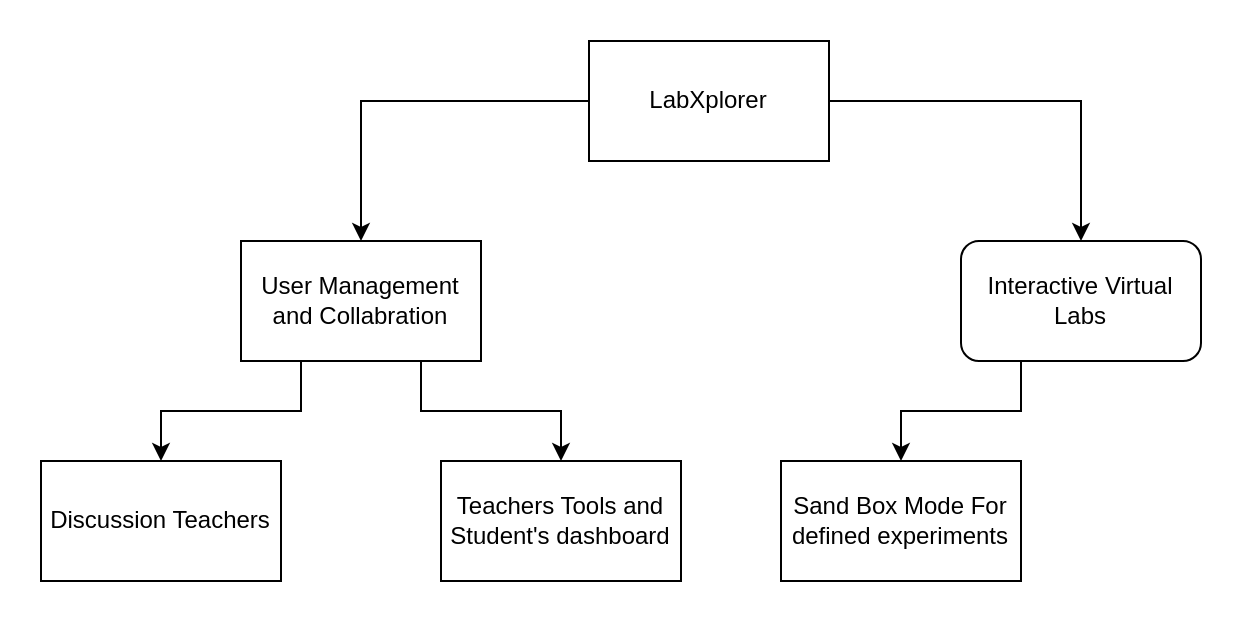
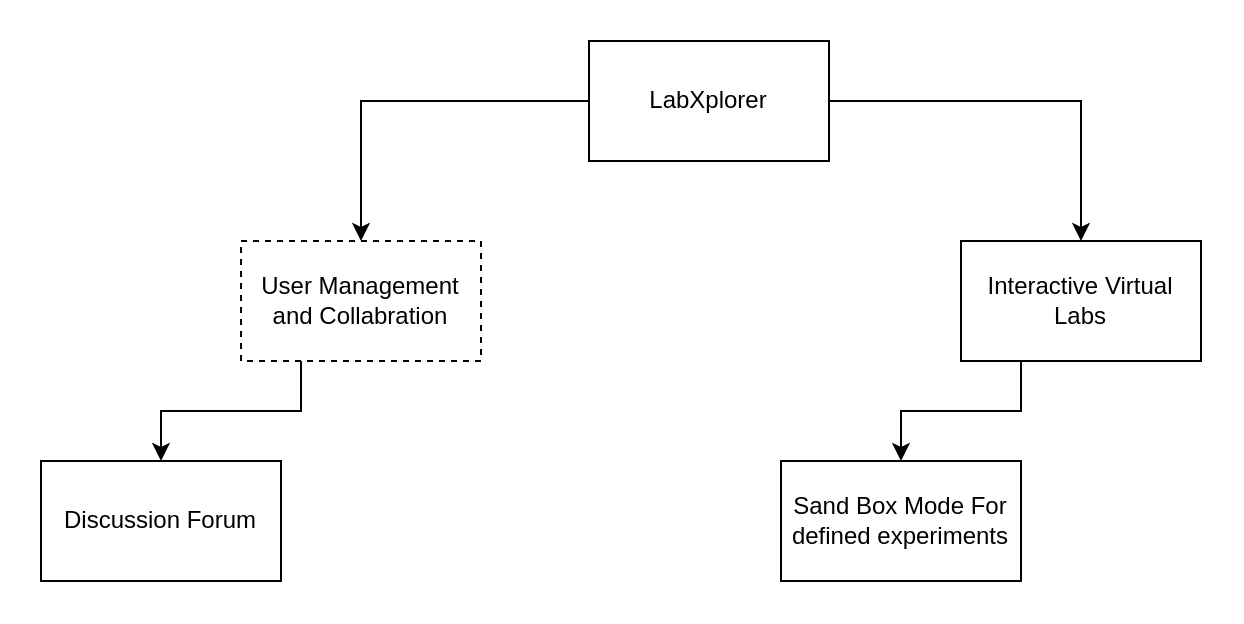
- <mxCell id="7" value="User Management and Collabration" style="rounded=0;whiteSpace=wrap;html=1;" vertex="1" parent="1"><mxGeometry x="120" y="120" width="120" height="60" as="geometry" /></mxCell>
+ <mxCell id="7" value="User Management and Collabration" style="rounded=0;whiteSpace=wrap;html=1;dashed=1;" vertex="1" parent="1"><mxGeometry x="120" y="120" width="120" height="60" as="geometry" /></mxCell>
- <mxCell id="9" value="Interactive Virtual Labs" style="whiteSpace=wrap;html=1;rounded=1;" vertex="1" parent="1"><mxGeometry x="480" y="120" width="120" height="60" as="geometry" /></mxCell>
+ <mxCell id="9" value="Interactive Virtual Labs" style="rounded=0;whiteSpace=wrap;html=1;" vertex="1" parent="1"><mxGeometry x="480" y="120" width="120" height="60" as="geometry" /></mxCell>
- <mxCell id="6" style="edgeStyle=orthogonalEdgeStyle;rounded=0;orthogonalLoop=1;jettySize=auto;html=1;exitX=0.75;exitY=1;exitDx=0;exitDy=0;entryX=0.5;entryY=0;entryDx=0;entryDy=0;" edge="1" parent="1" source="7" target="11"><mxGeometry relative="1" as="geometry" /></mxCell>
- <mxCell id="10" value="Discussion Teachers" style="rounded=0;whiteSpace=wrap;html=1;" vertex="1" parent="1"><mxGeometry x="20" y="230" width="120" height="60" as="geometry" /></mxCell>
+ <mxCell id="10" value="Discussion Forum" style="rounded=0;whiteSpace=wrap;html=1;" vertex="1" parent="1"><mxGeometry x="20" y="230" width="120" height="60" as="geometry" /></mxCell>
- <mxCell id="11" value="Teachers Tools and Student's dashboard" style="rounded=0;whiteSpace=wrap;html=1;" vertex="1" parent="1"><mxGeometry x="220" y="230" width="120" height="60" as="geometry" /></mxCell>
